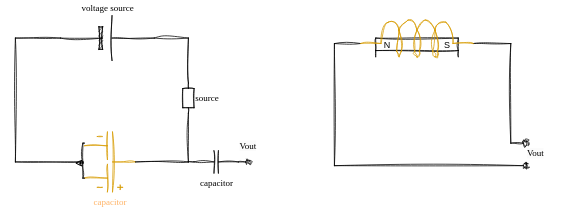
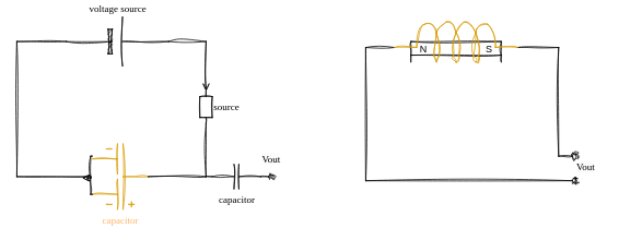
- <mxCell id="2" style="edgeStyle=orthogonalEdgeStyle;rounded=0;sketch=1;hachureGap=4;jiggle=2;curveFitting=1;orthogonalLoop=1;jettySize=auto;html=1;exitX=1;exitY=0.5;exitDx=0;exitDy=0;exitPerimeter=0;endArrow=none;endFill=0;" edge="1" parent="1" source="3" target="4"><mxGeometry relative="1" as="geometry" /></mxCell>
+ <mxCell id="2" style="edgeStyle=orthogonalEdgeStyle;rounded=0;sketch=1;hachureGap=4;jiggle=2;curveFitting=1;orthogonalLoop=1;jettySize=auto;html=1;exitX=1;exitY=0.5;exitDx=0;exitDy=0;exitPerimeter=0;endArrow=open;endFill=0;" edge="1" parent="1" source="3" target="4"><mxGeometry relative="1" as="geometry" /></mxCell>
